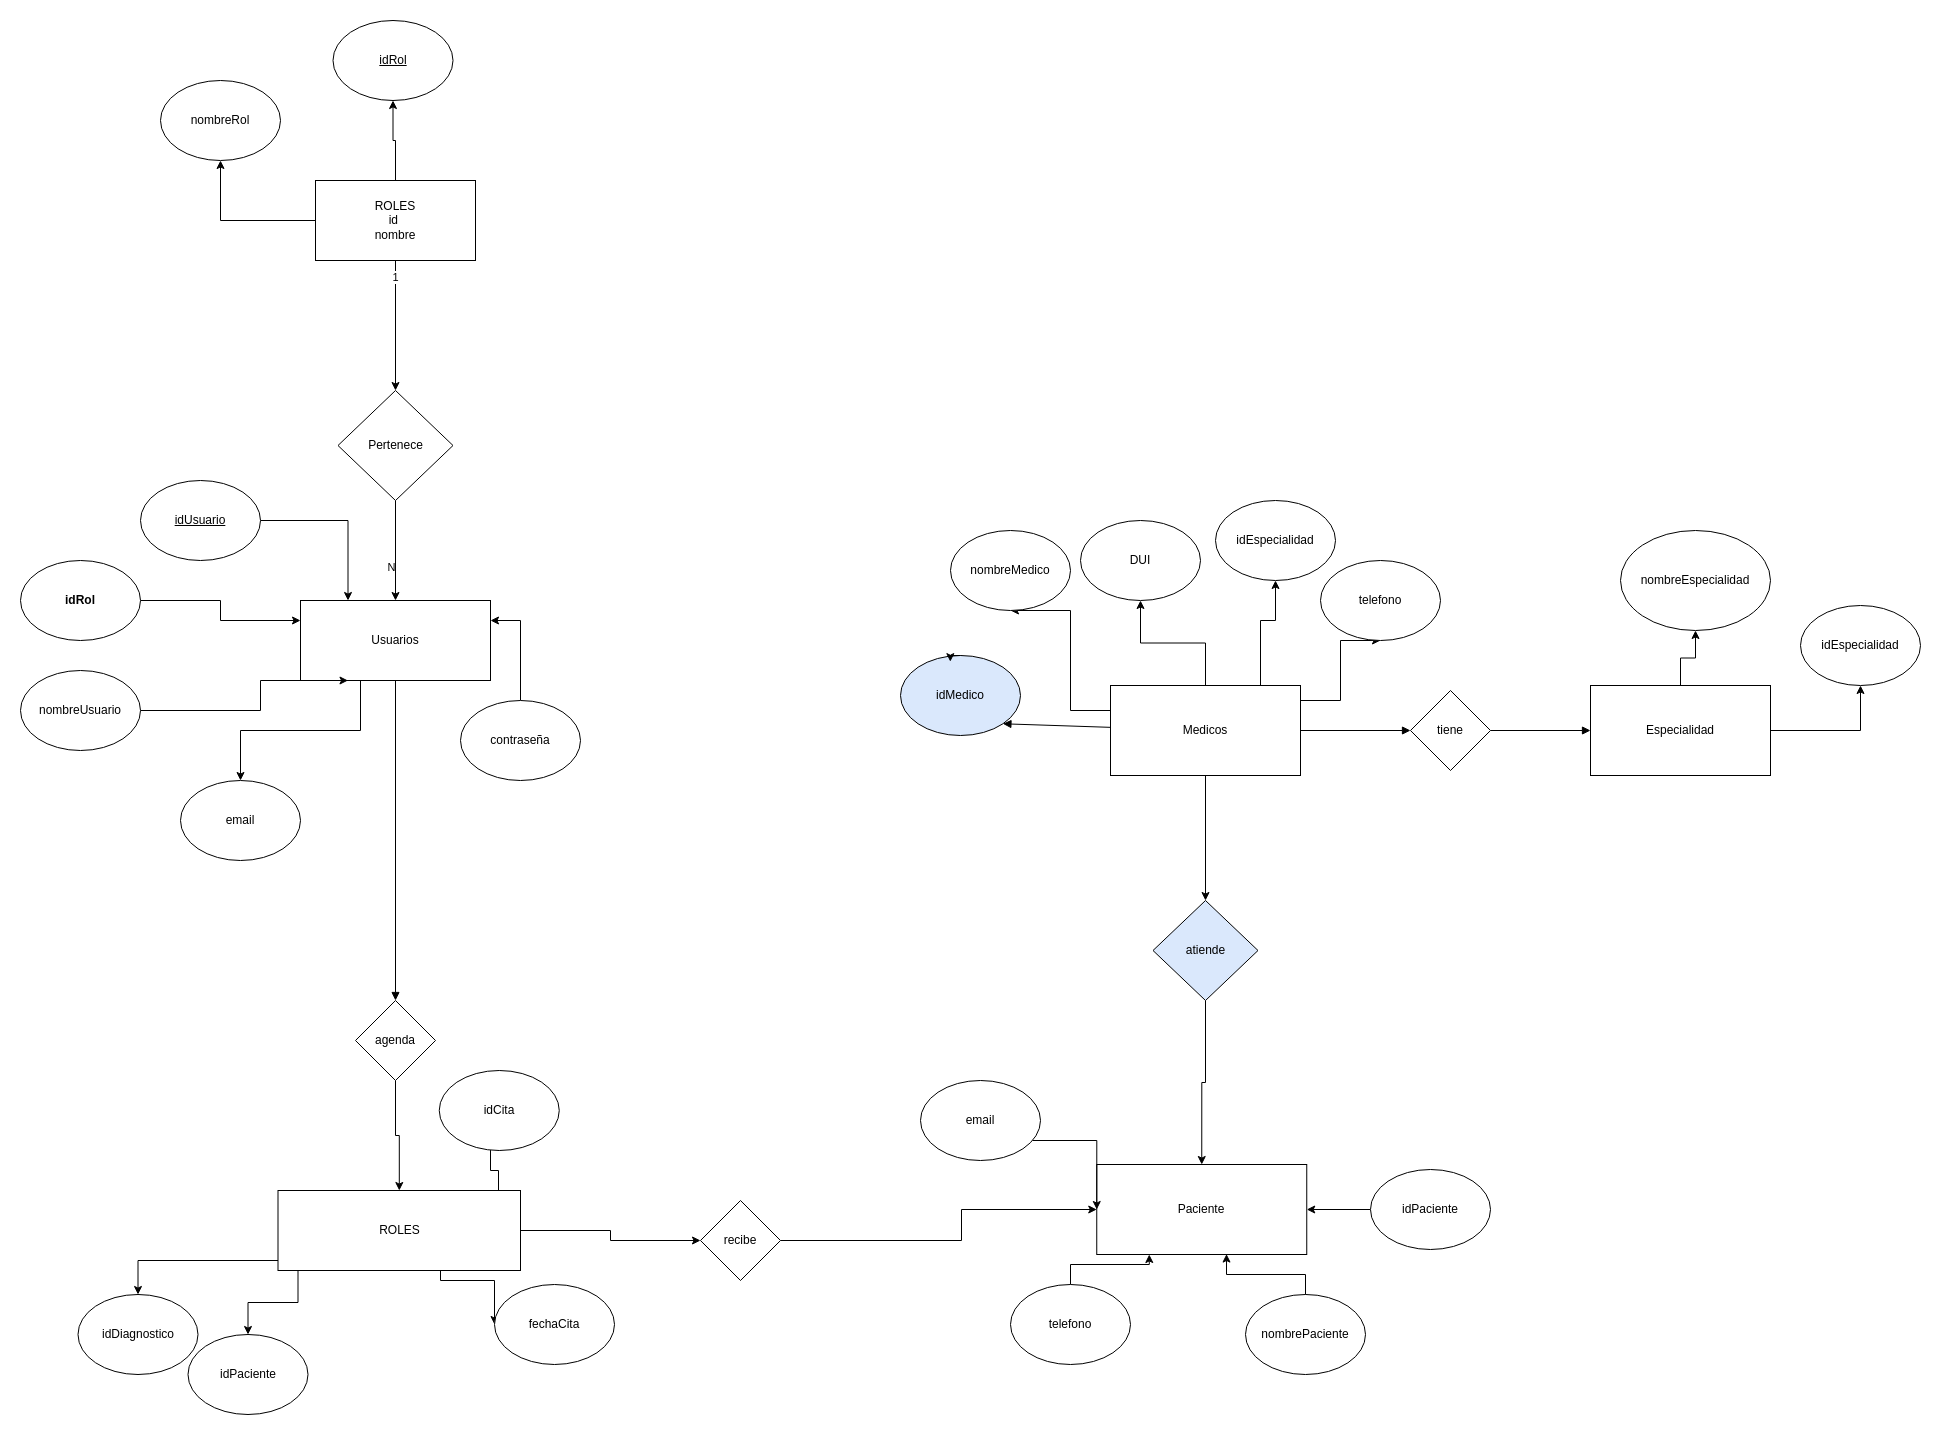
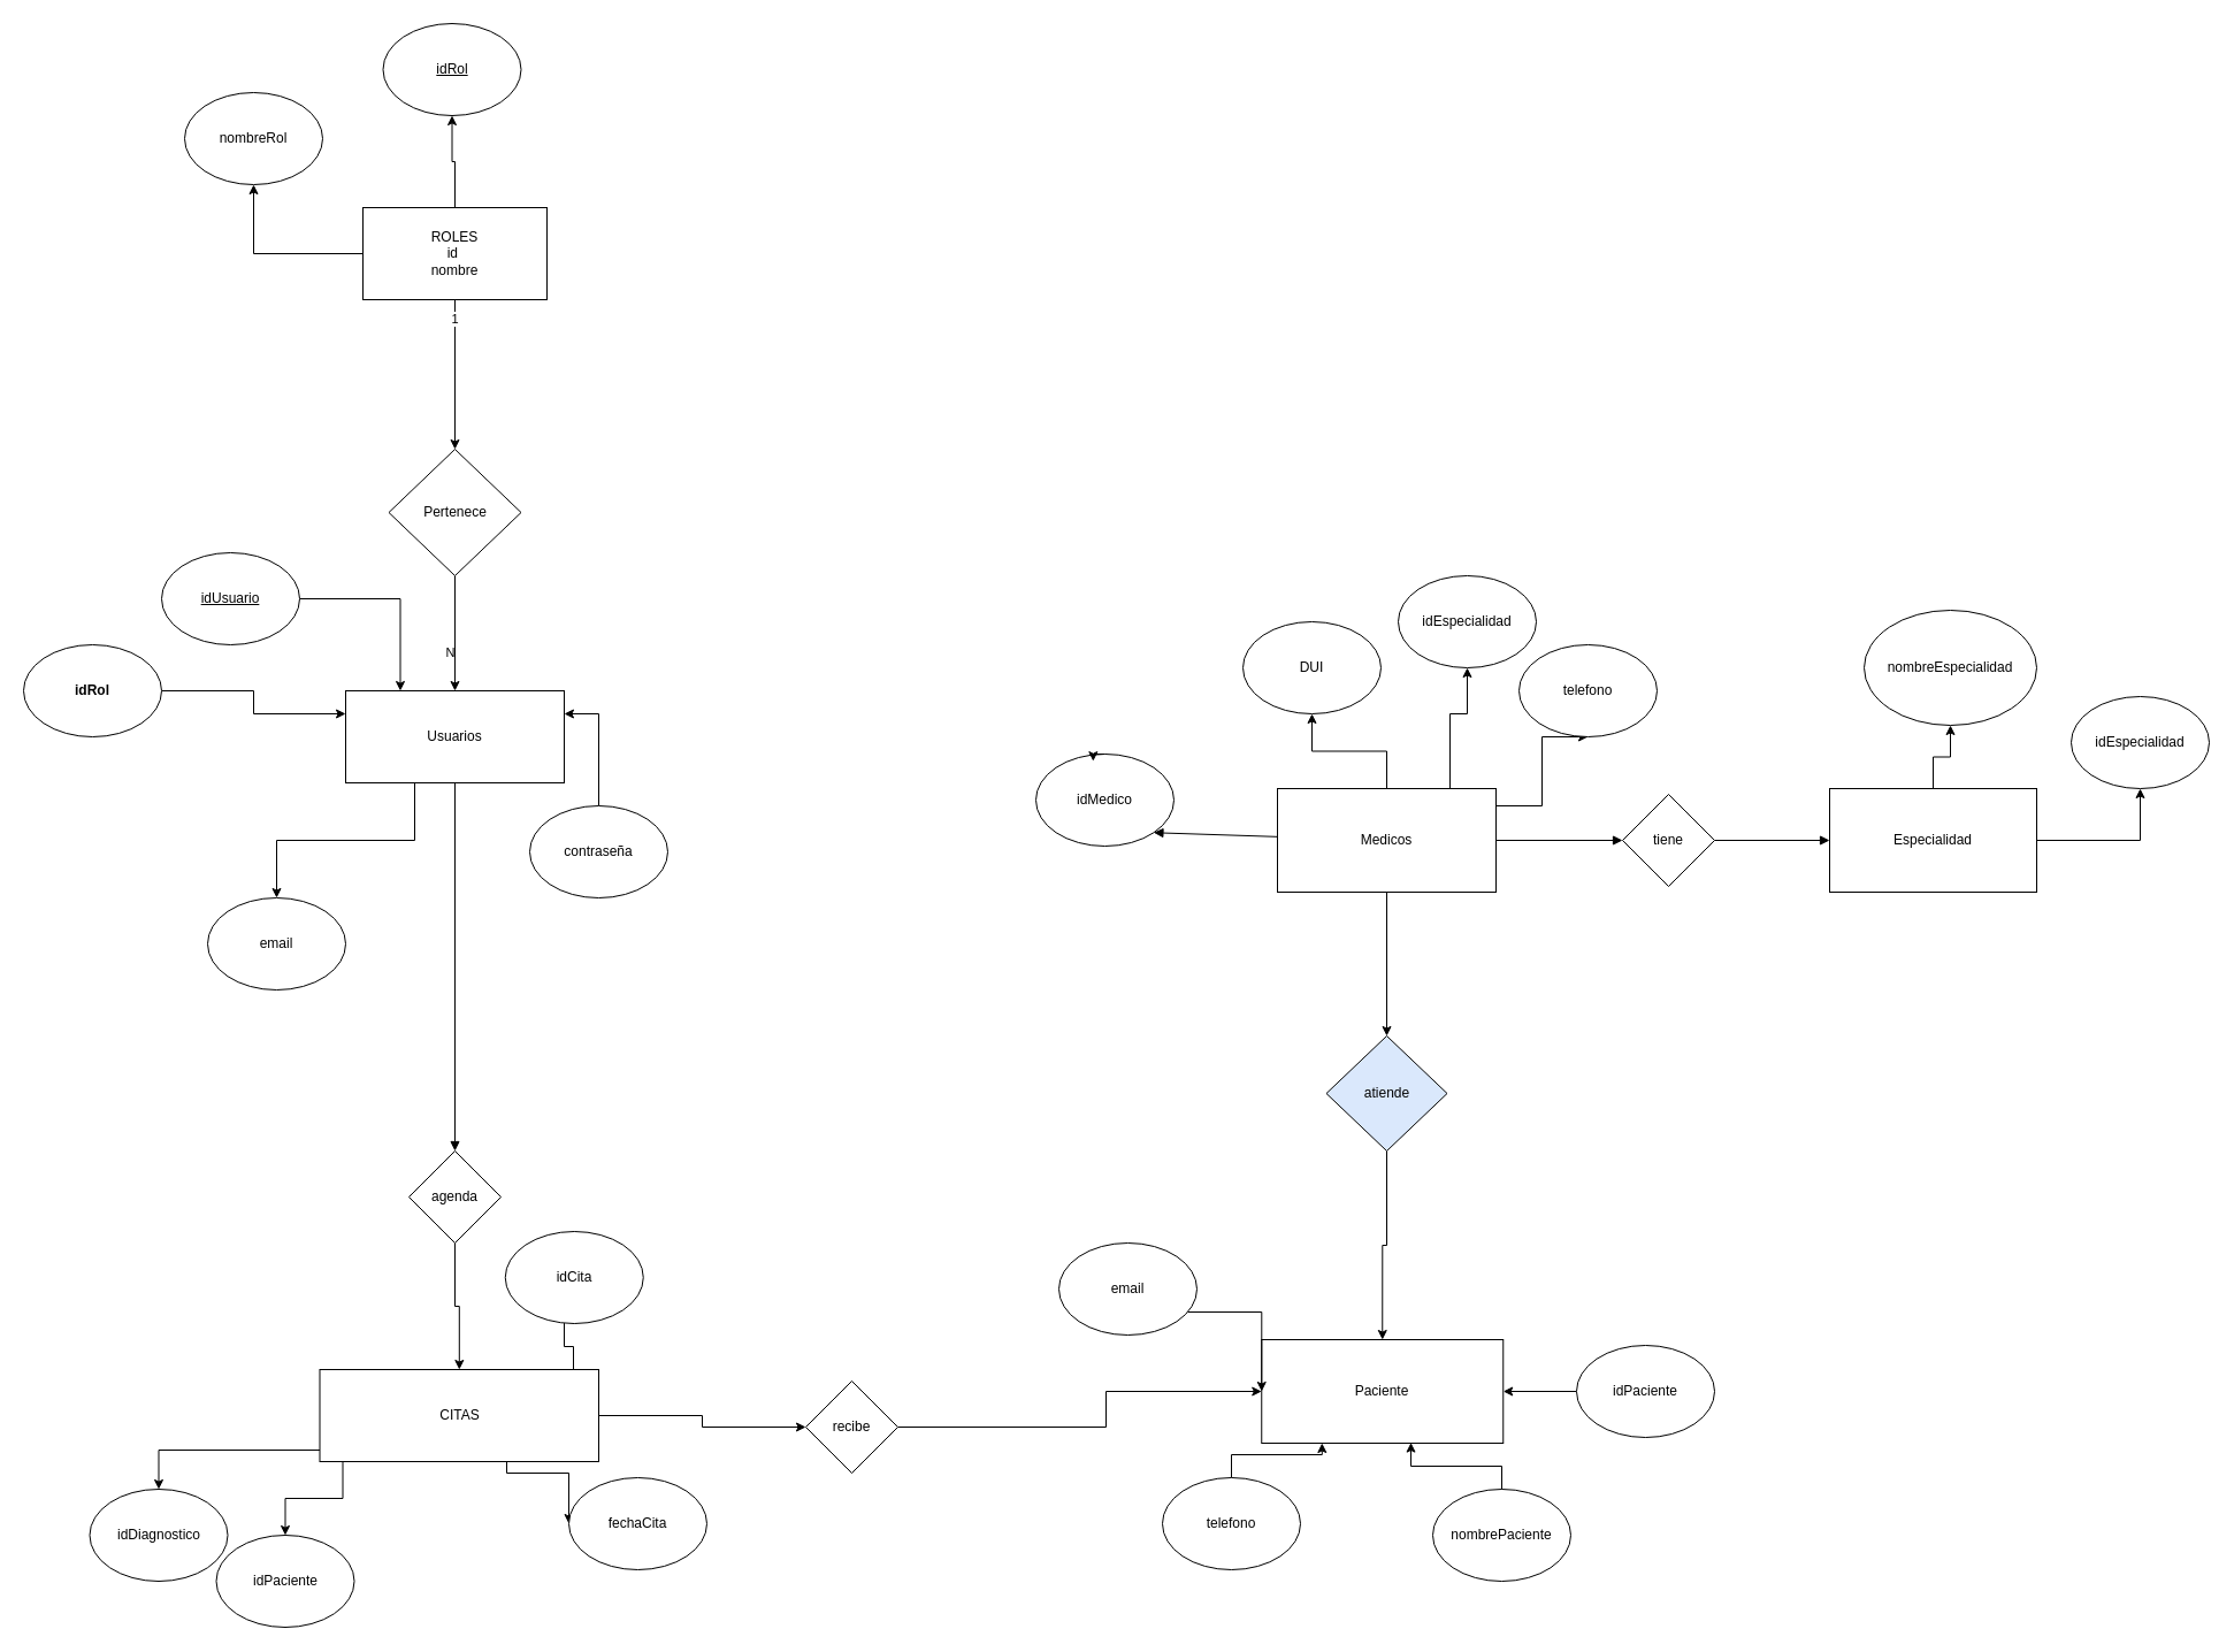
- <mxCell id="42" value="DUI" style="ellipse;whiteSpace=wrap;html=1;" parent="1" vertex="1"><mxGeometry x="1080" y="520" width="120" height="80" as="geometry" /></mxCell>
+ <mxCell id="42" value="DUI" style="ellipse;whiteSpace=wrap;html=1;" parent="1" vertex="1"><mxGeometry x="1080" y="540" width="120" height="80" as="geometry" /></mxCell>
- <mxCell id="41" value="nombreMedico" style="ellipse;whiteSpace=wrap;html=1;" parent="1" vertex="1"><mxGeometry x="950" y="530" width="120" height="80" as="geometry" /></mxCell>
- <mxCell id="12" style="edgeStyle=orthogonalEdgeStyle;rounded=0;orthogonalLoop=1;jettySize=auto;html=1;entryX=0.5;entryY=1;entryDx=0;entryDy=0;" parent="1" source="15" target="41" edge="1"><mxGeometry relative="1" as="geometry"><Array as="points"><mxPoint x="1070" y="710" /></Array></mxGeometry></mxCell>
- <mxCell id="40" value="idMedico" style="ellipse;whiteSpace=wrap;html=1;fillColor=#dae8fc;" parent="1" vertex="1"><mxGeometry x="900" y="655" width="120" height="80" as="geometry" /></mxCell>
+ <mxCell id="40" value="idMedico" style="ellipse;whiteSpace=wrap;html=1;" parent="1" vertex="1"><mxGeometry x="900" y="655" width="120" height="80" as="geometry" /></mxCell>
- <mxCell id="37" value="nombreUsuario" style="ellipse;whiteSpace=wrap;html=1;" parent="1" vertex="1"><mxGeometry x="20" y="670" width="120" height="80" as="geometry" /></mxCell>
- <mxCell id="36" style="edgeStyle=orthogonalEdgeStyle;rounded=0;orthogonalLoop=1;jettySize=auto;html=1;entryX=0.25;entryY=1;entryDx=0;entryDy=0;" parent="1" source="37" target="4" edge="1"><mxGeometry relative="1" as="geometry"><Array as="points"><mxPoint x="260" y="710" /><mxPoint x="260" y="680" /></Array></mxGeometry></mxCell>
- <mxCell id="24" value="ROLES" style="shape=rectangle;whiteSpace=wrap;rounded=0;fontSize=12;" parent="1" vertex="1"><mxGeometry x="277.5" y="1190" width="242.5" height="80" as="geometry" /></mxCell>
+ <mxCell id="24" value="CITAS" style="shape=rectangle;whiteSpace=wrap;rounded=0;fontSize=12;" parent="1" vertex="1"><mxGeometry x="277.5" y="1190" width="242.5" height="80" as="geometry" /></mxCell>
